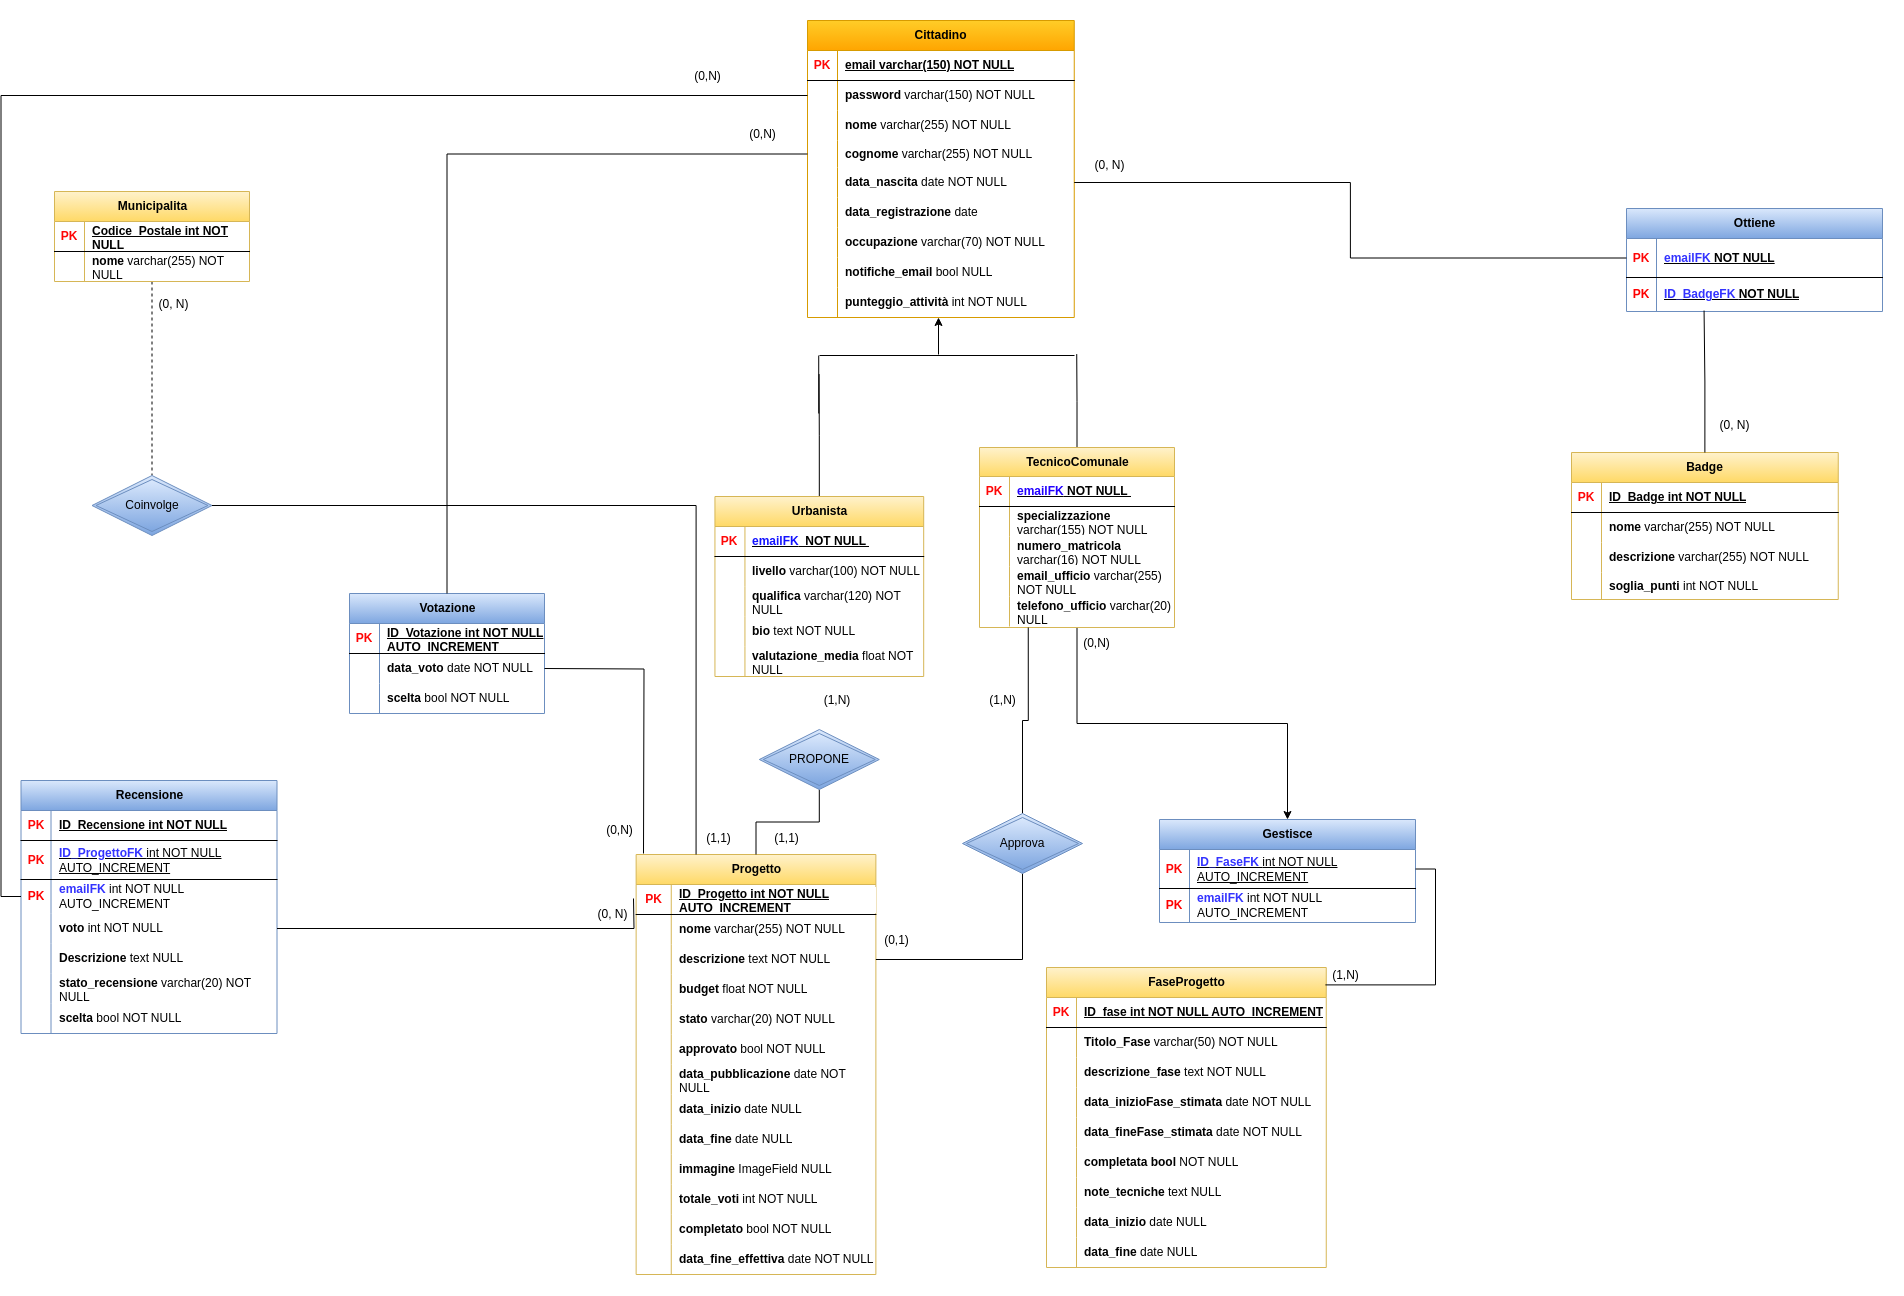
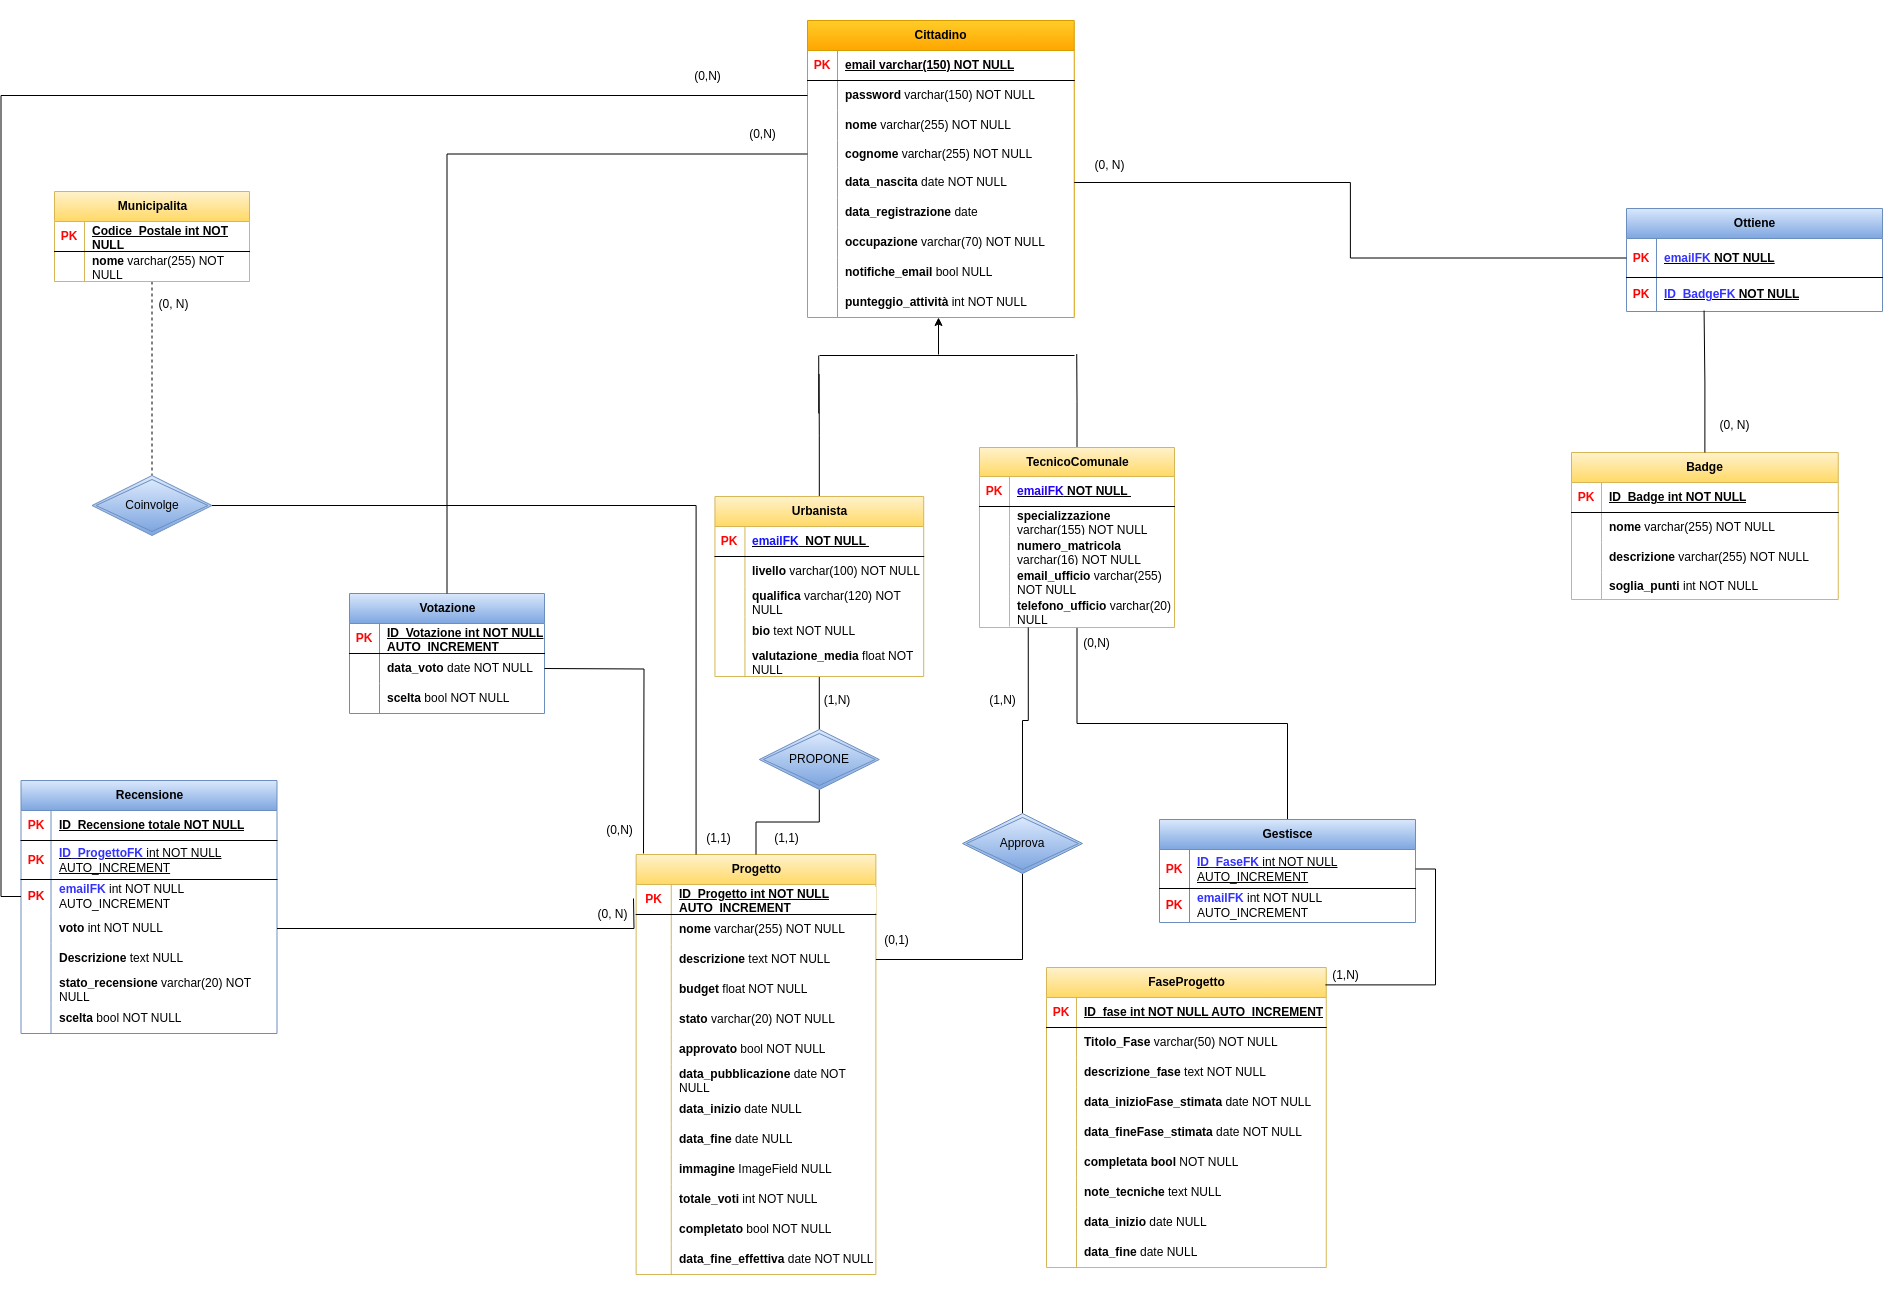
+ <mxCell id="30" style="edgeStyle=orthogonalEdgeStyle;rounded=0;orthogonalLoop=1;jettySize=auto;html=1;entryX=0.5;entryY=0;entryDx=0;entryDy=0;endArrow=none;startFill=0;" parent="1" source="32" target="107" edge="1"><mxGeometry relative="1" as="geometry" /></mxCell>
- <mxCell id="48" style="edgeStyle=orthogonalEdgeStyle;rounded=0;orthogonalLoop=1;jettySize=auto;html=1;endArrow=classic;startFill=0;" parent="1" source="50" target="110" edge="1"><mxGeometry relative="1" as="geometry" /></mxCell>
+ <mxCell id="48" style="edgeStyle=orthogonalEdgeStyle;rounded=0;orthogonalLoop=1;jettySize=auto;html=1;endArrow=none;startFill=0;" parent="1" source="50" target="110" edge="1"><mxGeometry relative="1" as="geometry" /></mxCell>
- <mxCell id="121" value="ID_Recensione int NOT NULL" style="shape=partialRectangle;connectable=0;fillColor=none;top=0;left=0;bottom=0;right=0;align=left;spacingLeft=6;fontStyle=5;overflow=hidden;whiteSpace=wrap;html=1;labelBackgroundColor=default;" vertex="1" parent="119"><mxGeometry x="30" width="226" height="30" as="geometry"><mxRectangle width="226" height="30" as="alternateBounds" /></mxGeometry></mxCell>
+ <mxCell id="121" value="ID_Recensione totale NOT NULL" style="shape=partialRectangle;connectable=0;fillColor=none;top=0;left=0;bottom=0;right=0;align=left;spacingLeft=6;fontStyle=5;overflow=hidden;whiteSpace=wrap;html=1;labelBackgroundColor=default;" vertex="1" parent="119"><mxGeometry x="30" width="226" height="30" as="geometry"><mxRectangle width="226" height="30" as="alternateBounds" /></mxGeometry></mxCell>
